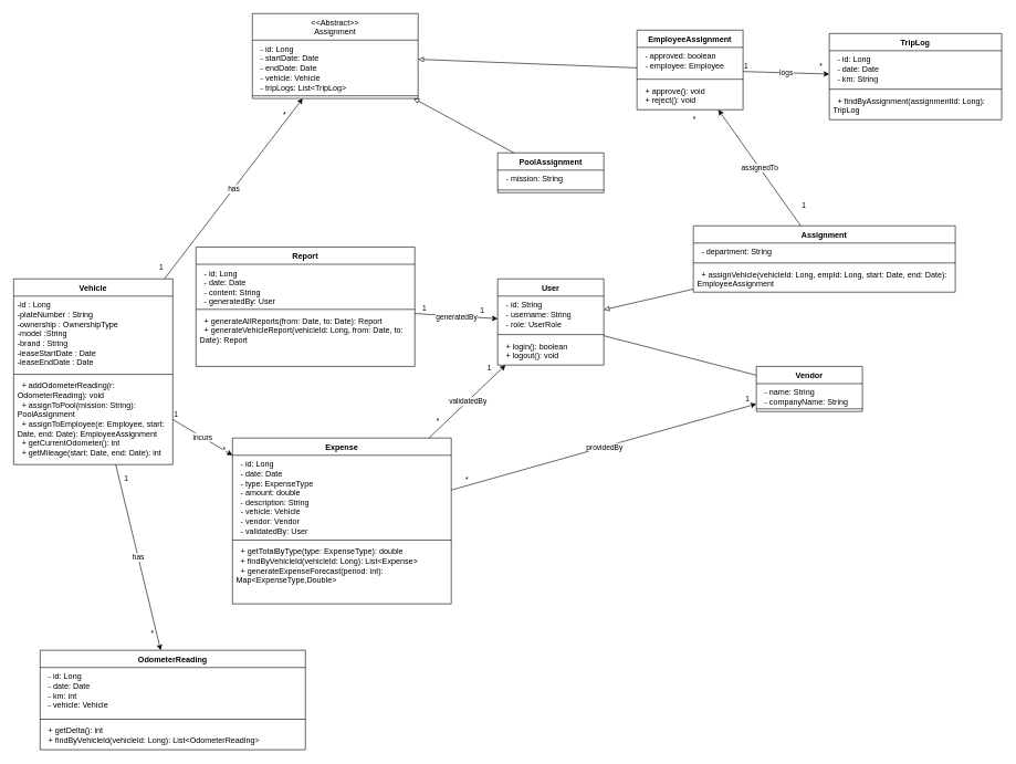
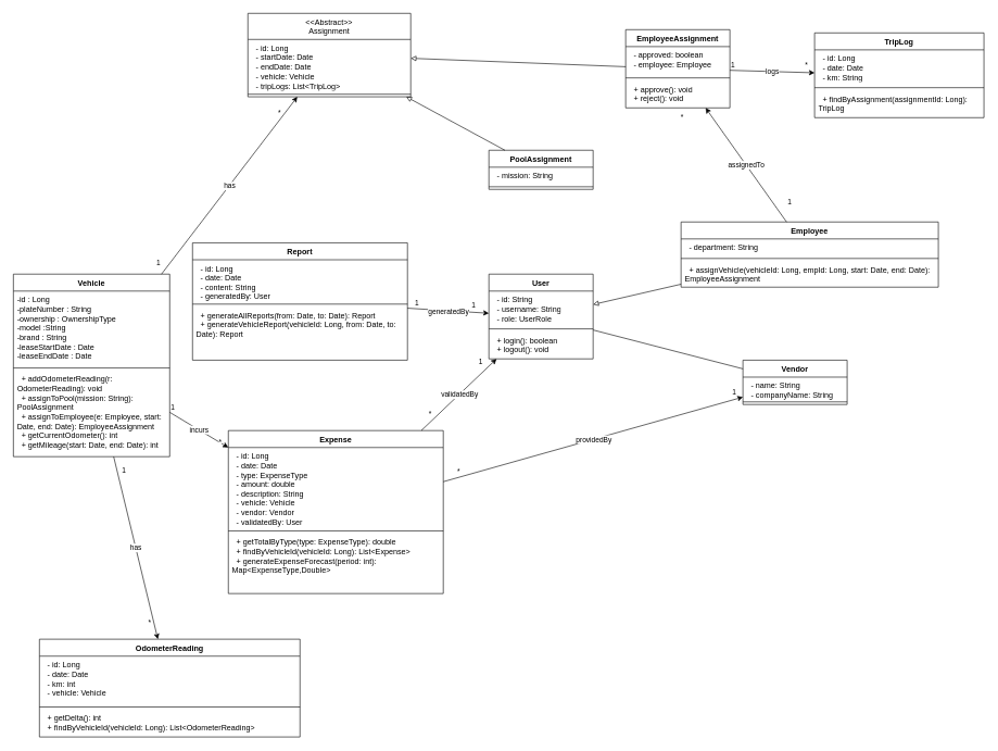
- <mxCell id="32" value="Assignment" style="swimlane;fontStyle=1;align=center;verticalAlign=top;childLayout=stackLayout;horizontal=1;startSize=26;horizontalStack=0;resizeParent=1;resizeParentMax=0;resizeLast=0;collapsible=1;marginBottom=0;whiteSpace=wrap;html=1;" parent="1" vertex="1"><mxGeometry x="1045" y="340" width="395" height="100" as="geometry" /></mxCell>
+ <mxCell id="32" value="Employee" style="swimlane;fontStyle=1;align=center;verticalAlign=top;childLayout=stackLayout;horizontal=1;startSize=26;horizontalStack=0;resizeParent=1;resizeParentMax=0;resizeLast=0;collapsible=1;marginBottom=0;whiteSpace=wrap;html=1;" parent="1" vertex="1"><mxGeometry x="1045" y="340" width="395" height="100" as="geometry" /></mxCell>
